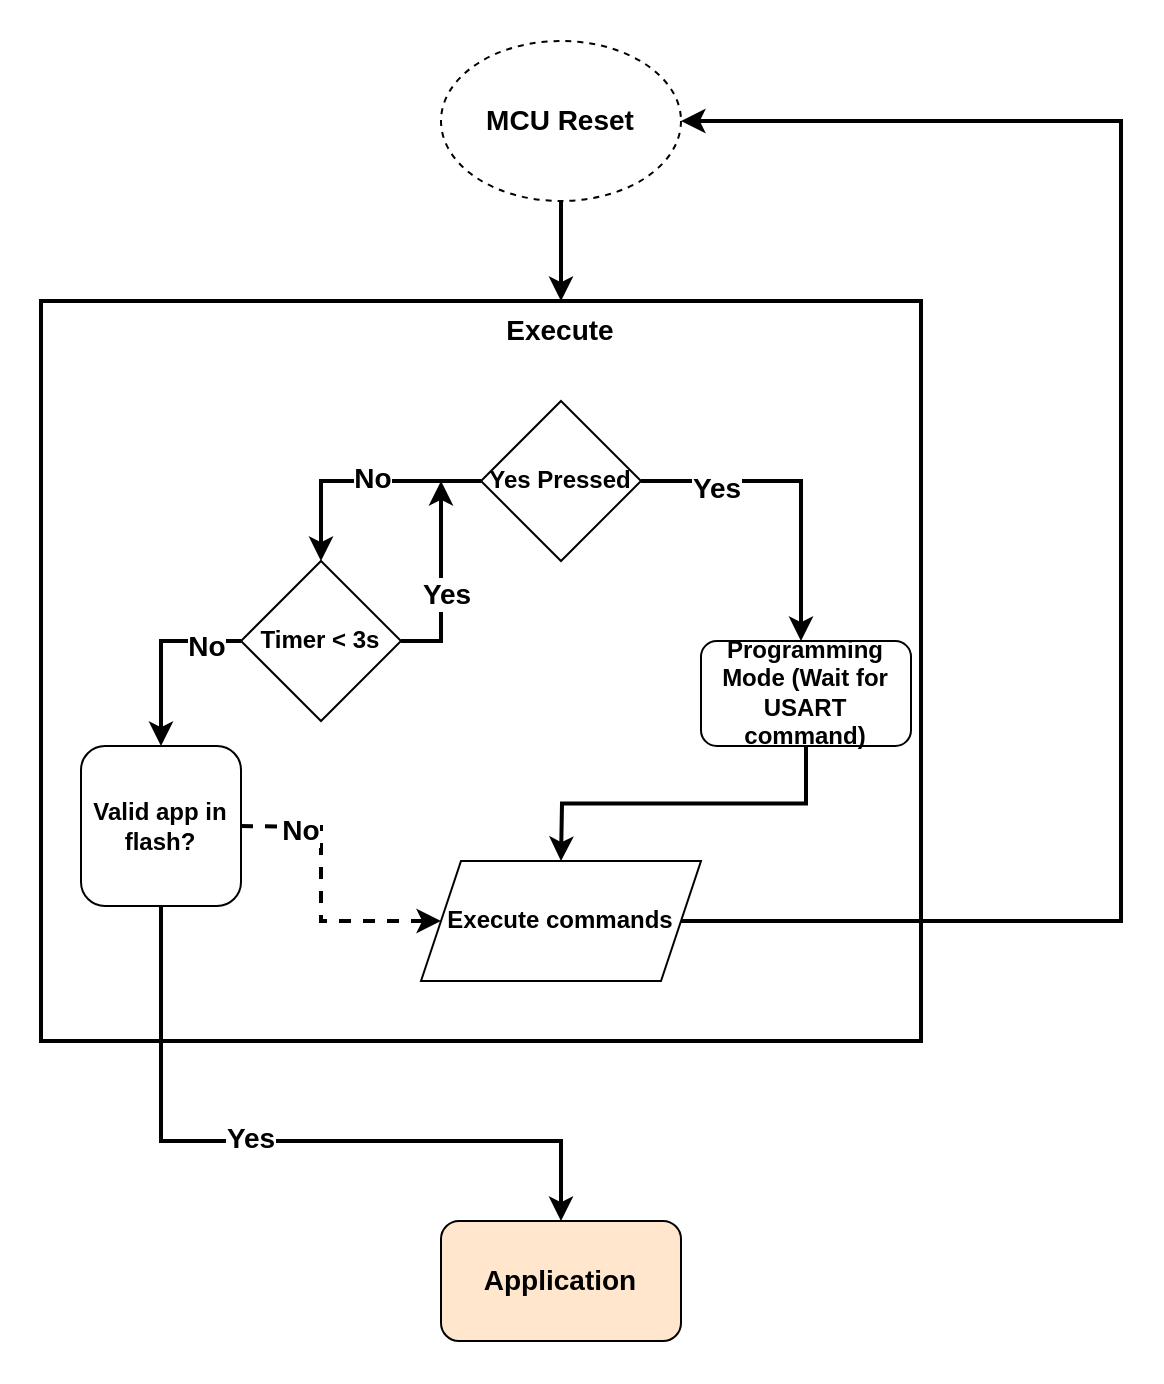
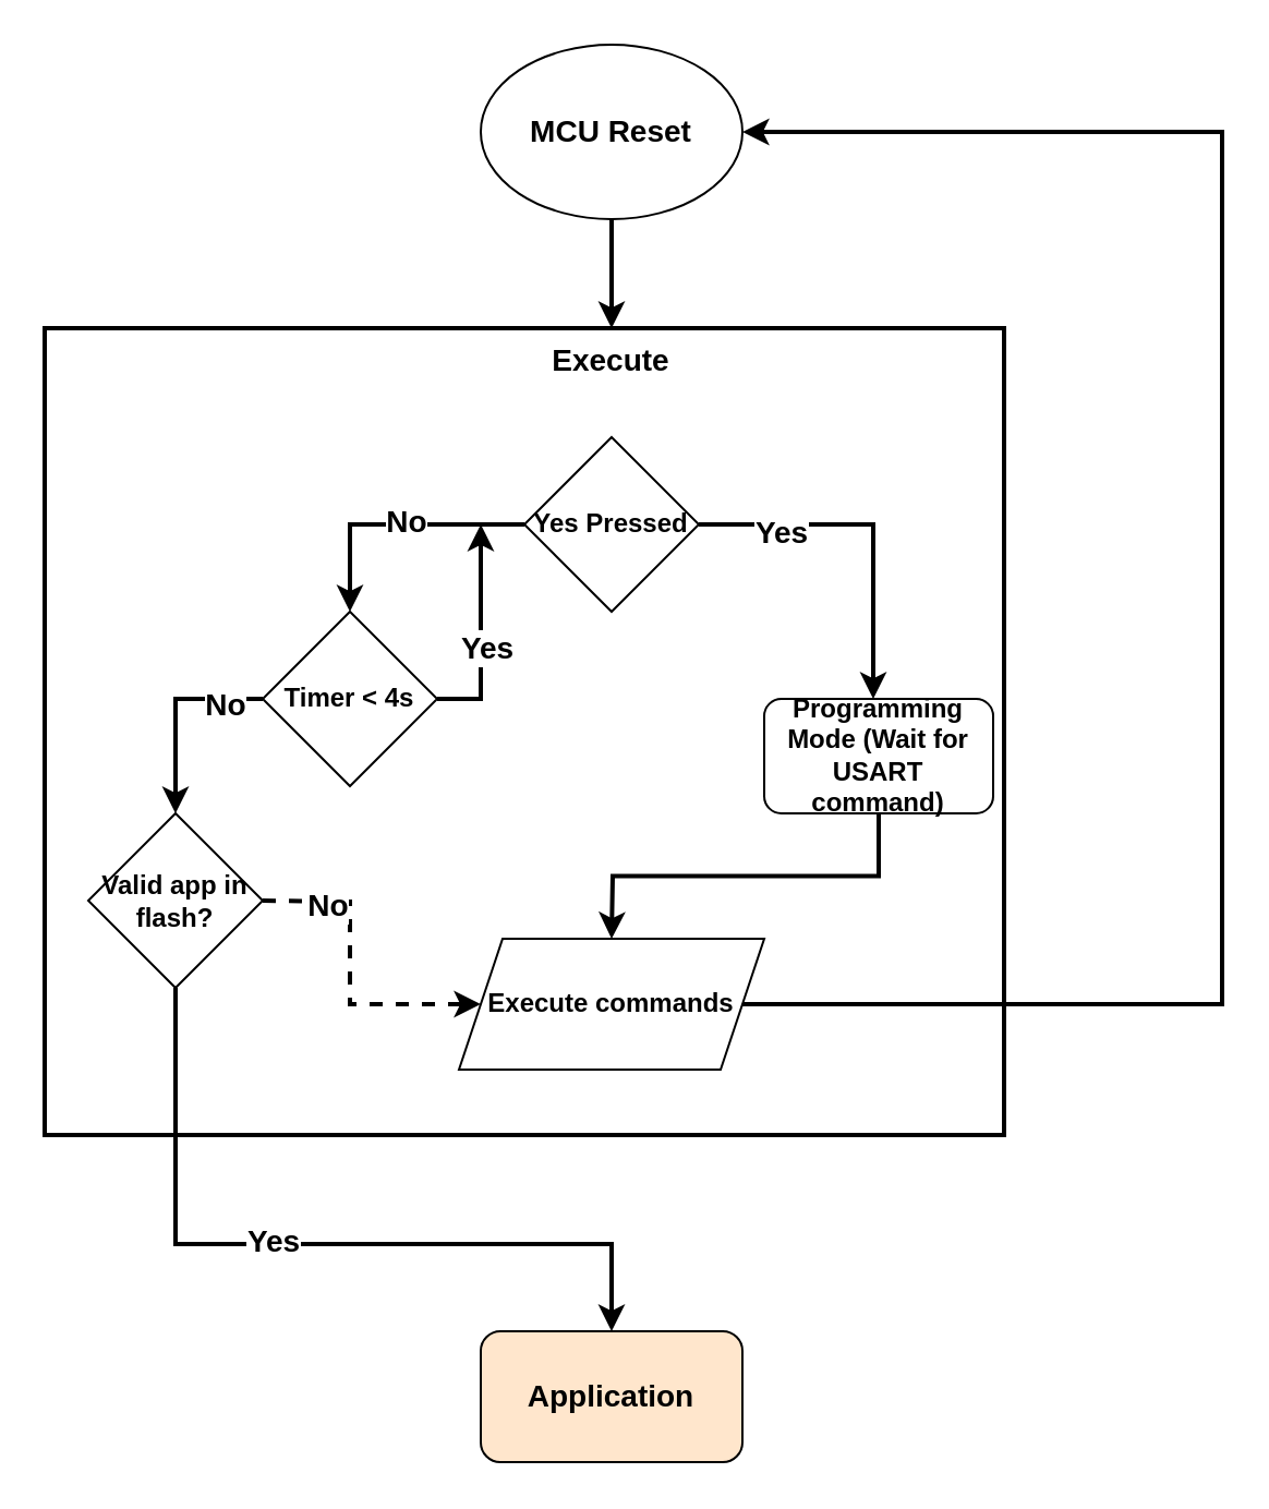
- <mxCell id="3" value="&lt;font style=&quot;font-size: 14px;&quot;&gt;&lt;b&gt;MCU Reset&lt;/b&gt;&lt;/font&gt;" style="ellipse;whiteSpace=wrap;html=1;dashed=1;" vertex="1" parent="1"><mxGeometry x="220" y="20" width="120" height="80" as="geometry" /></mxCell>
+ <mxCell id="3" value="&lt;font style=&quot;font-size: 14px;&quot;&gt;&lt;b&gt;MCU Reset&lt;/b&gt;&lt;/font&gt;" style="ellipse;whiteSpace=wrap;html=1;" vertex="1" parent="1"><mxGeometry x="220" y="20" width="120" height="80" as="geometry" /></mxCell>
- <mxCell id="8" value="&lt;b&gt;Timer &amp;lt; 3s&lt;/b&gt;" style="rhombus;whiteSpace=wrap;html=1;" vertex="1" parent="1"><mxGeometry x="120" y="280" width="80" height="80" as="geometry" /></mxCell>
+ <mxCell id="8" value="&lt;b&gt;Timer &amp;lt; 4s&lt;/b&gt;" style="rhombus;whiteSpace=wrap;html=1;" vertex="1" parent="1"><mxGeometry x="120" y="280" width="80" height="80" as="geometry" /></mxCell>
- <mxCell id="20" value="&lt;b&gt;Valid app in flash?&lt;/b&gt;" style="whiteSpace=wrap;html=1;rounded=1;" vertex="1" parent="1"><mxGeometry x="40" y="372.5" width="80" height="80" as="geometry" /></mxCell>
+ <mxCell id="20" value="&lt;b&gt;Valid app in flash?&lt;/b&gt;" style="rhombus;whiteSpace=wrap;html=1;" vertex="1" parent="1"><mxGeometry x="40" y="372.5" width="80" height="80" as="geometry" /></mxCell>
